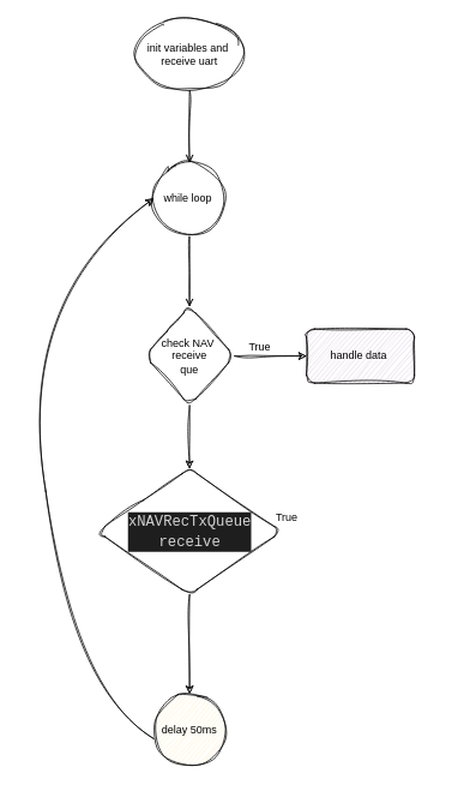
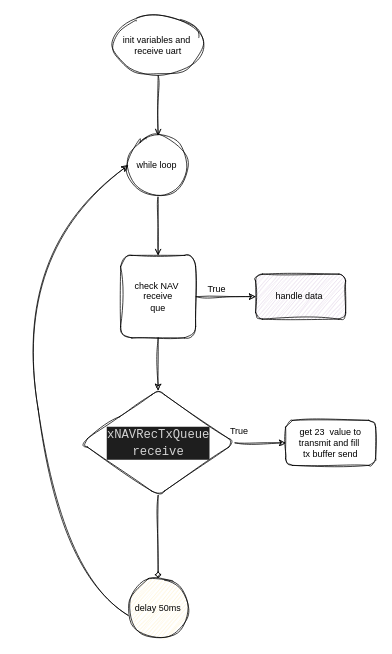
- <mxCell id="8" value="check NAV&amp;nbsp;&lt;br&gt;receive&lt;br&gt;que" style="rhombus;whiteSpace=wrap;html=1;rounded=1;sketch=1;curveFitting=1;jiggle=2;" vertex="1" parent="1"><mxGeometry x="160" y="340" width="100" height="110" as="geometry" /></mxCell>
+ <mxCell id="8" value="check NAV&amp;nbsp;&lt;br&gt;receive&lt;br&gt;que" style="whiteSpace=wrap;html=1;sketch=1;curveFitting=1;jiggle=2;rounded=1;" vertex="1" parent="1"><mxGeometry x="160" y="340" width="100" height="110" as="geometry" /></mxCell>
+ <mxCell id="11" value="" style="edgeStyle=none;html=1;sketch=1;curveFitting=1;jiggle=2;" edge="1" parent="1" source="13" target="14"><mxGeometry relative="1" as="geometry" /></mxCell>
+ <mxCell id="14" value="get 23&amp;nbsp; value to transmit and fill&amp;nbsp;&lt;br&gt;tx buffer send" style="whiteSpace=wrap;html=1;rounded=1;sketch=1;curveFitting=1;jiggle=2;" vertex="1" parent="1"><mxGeometry x="380" y="560" width="120" height="60" as="geometry" /></mxCell>
- <mxCell id="12" value="" style="edgeStyle=none;html=1;sketch=1;curveFitting=1;jiggle=2;" edge="1" parent="1" source="13" target="16"><mxGeometry relative="1" as="geometry" /></mxCell>
+ <mxCell id="12" value="" style="edgeStyle=none;html=1;sketch=1;curveFitting=1;jiggle=2;endArrow=diamond;" edge="1" parent="1" source="13" target="16"><mxGeometry relative="1" as="geometry" /></mxCell>
